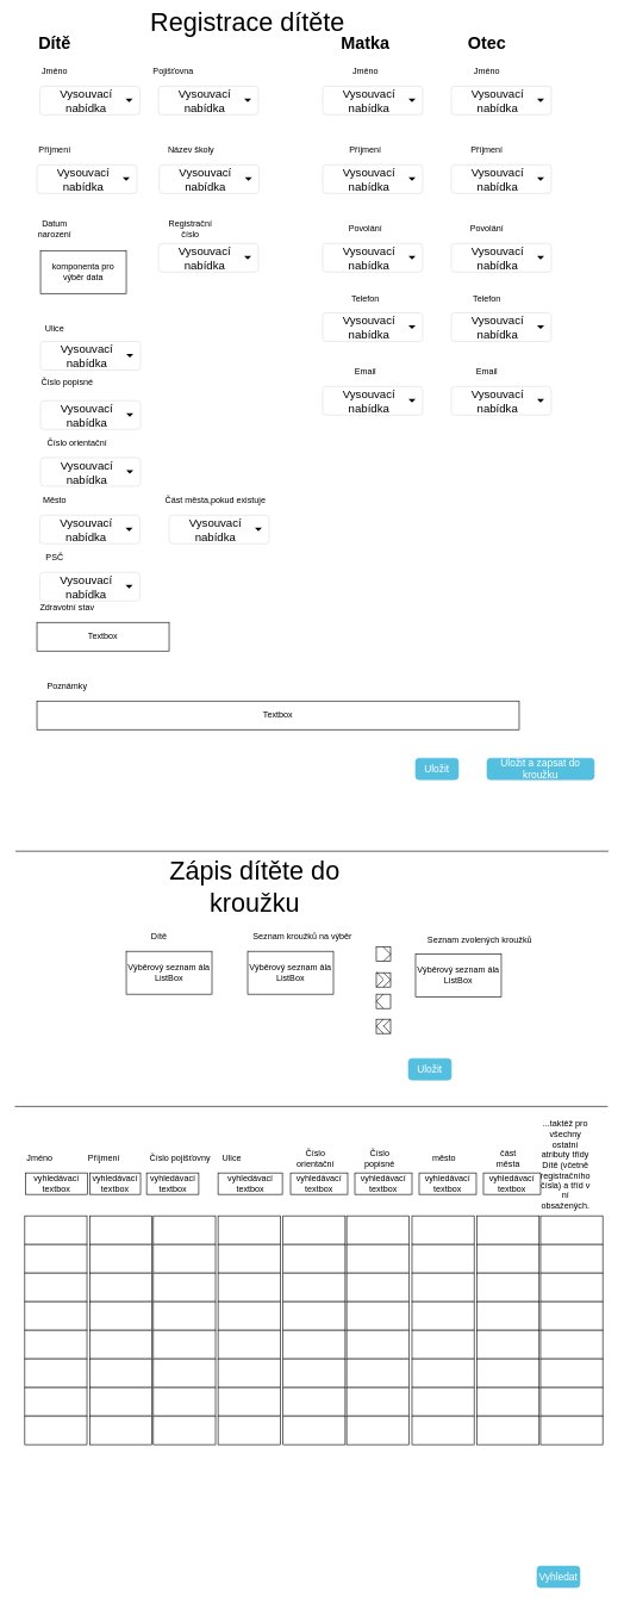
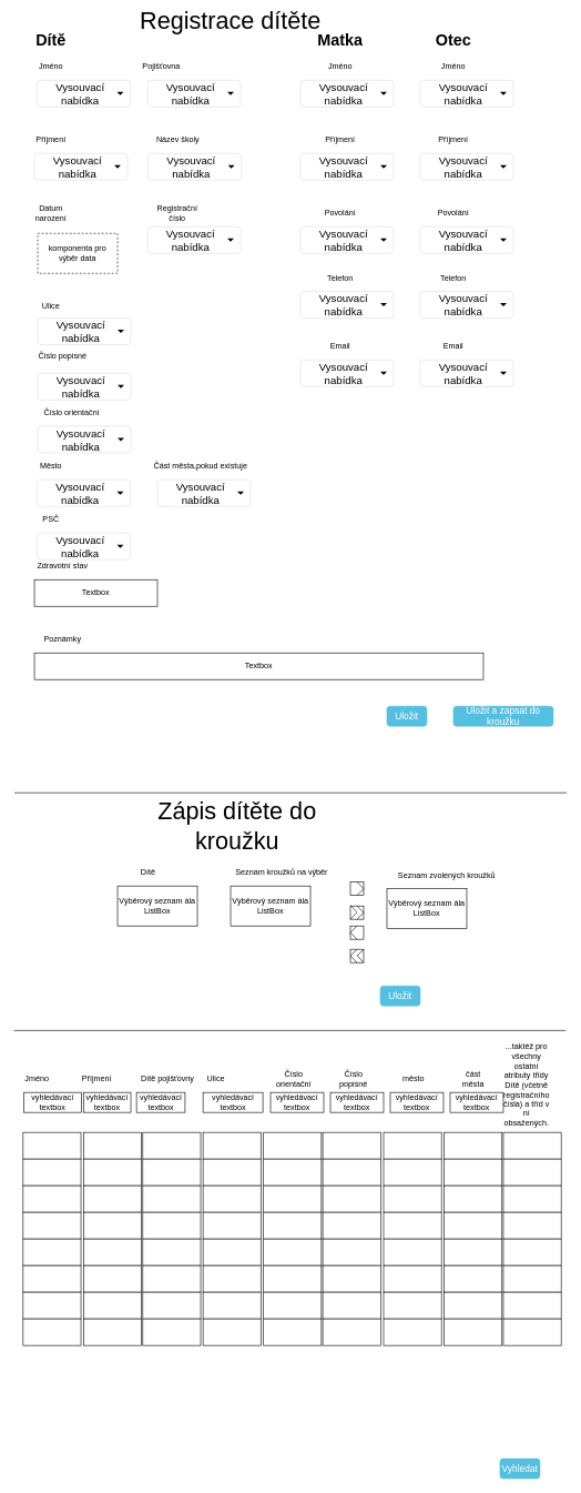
- <mxCell id="6" value="&lt;span style=&quot;white-space: normal&quot;&gt;komponenta pro výběr data&lt;/span&gt;" style="rounded=0;whiteSpace=wrap;html=1;" parent="1" vertex="1"><mxGeometry x="56" y="350" width="120" height="60" as="geometry" /></mxCell>
+ <mxCell id="6" value="&lt;span style=&quot;white-space: normal&quot;&gt;komponenta pro výběr data&lt;/span&gt;" style="rounded=0;whiteSpace=wrap;html=1;dashed=1;" parent="1" vertex="1"><mxGeometry x="56" y="350" width="120" height="60" as="geometry" /></mxCell>
- <mxCell id="106" value="Číslo pojišťovny" style="text;html=1;strokeColor=none;fillColor=none;align=center;verticalAlign=middle;whiteSpace=wrap;rounded=0;" vertex="1" parent="1"><mxGeometry x="204.5" y="1610" width="93" height="20" as="geometry" /></mxCell>
+ <mxCell id="106" value="Dítě pojišťovny" style="text;html=1;strokeColor=none;fillColor=none;align=center;verticalAlign=middle;whiteSpace=wrap;rounded=0;" vertex="1" parent="1"><mxGeometry x="204.5" y="1610" width="93" height="20" as="geometry" /></mxCell>
